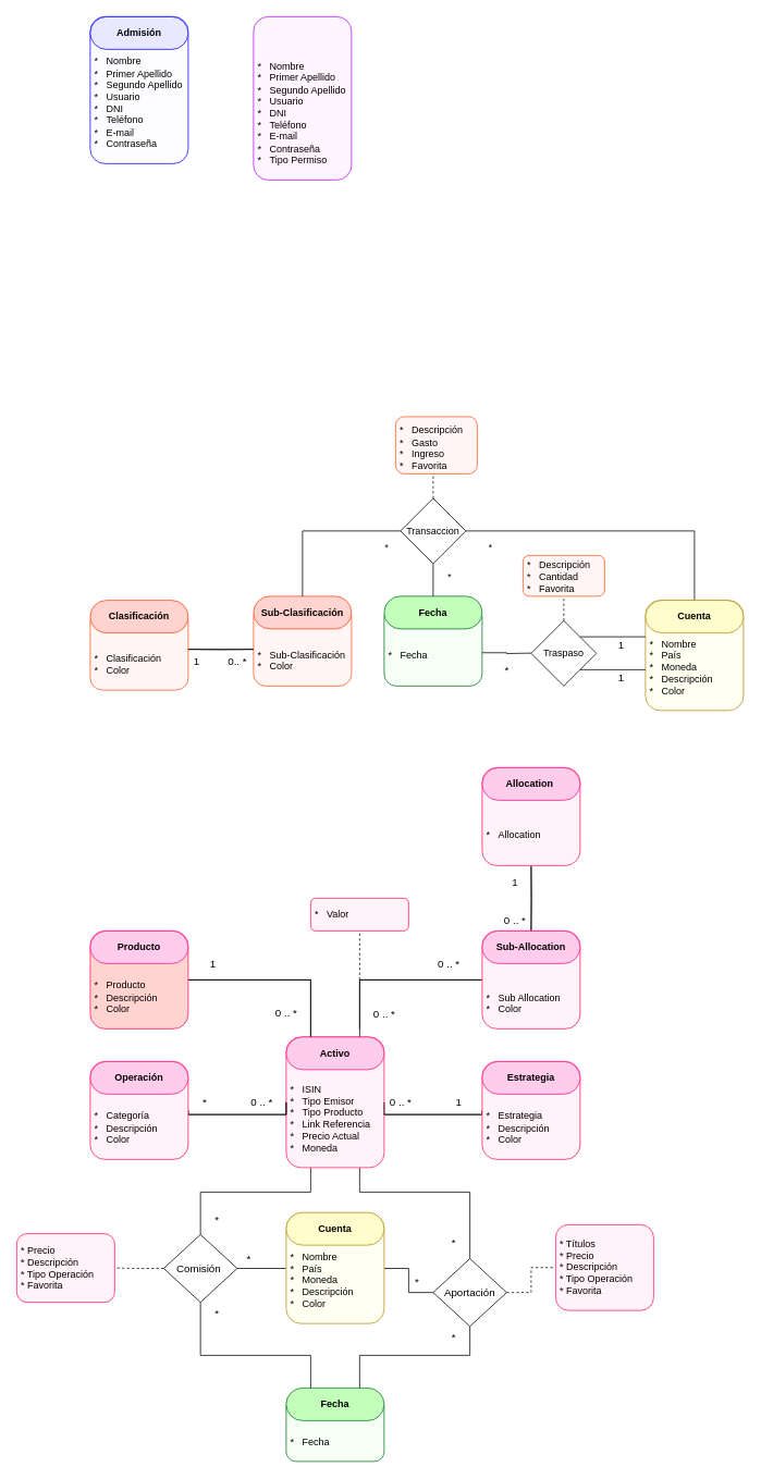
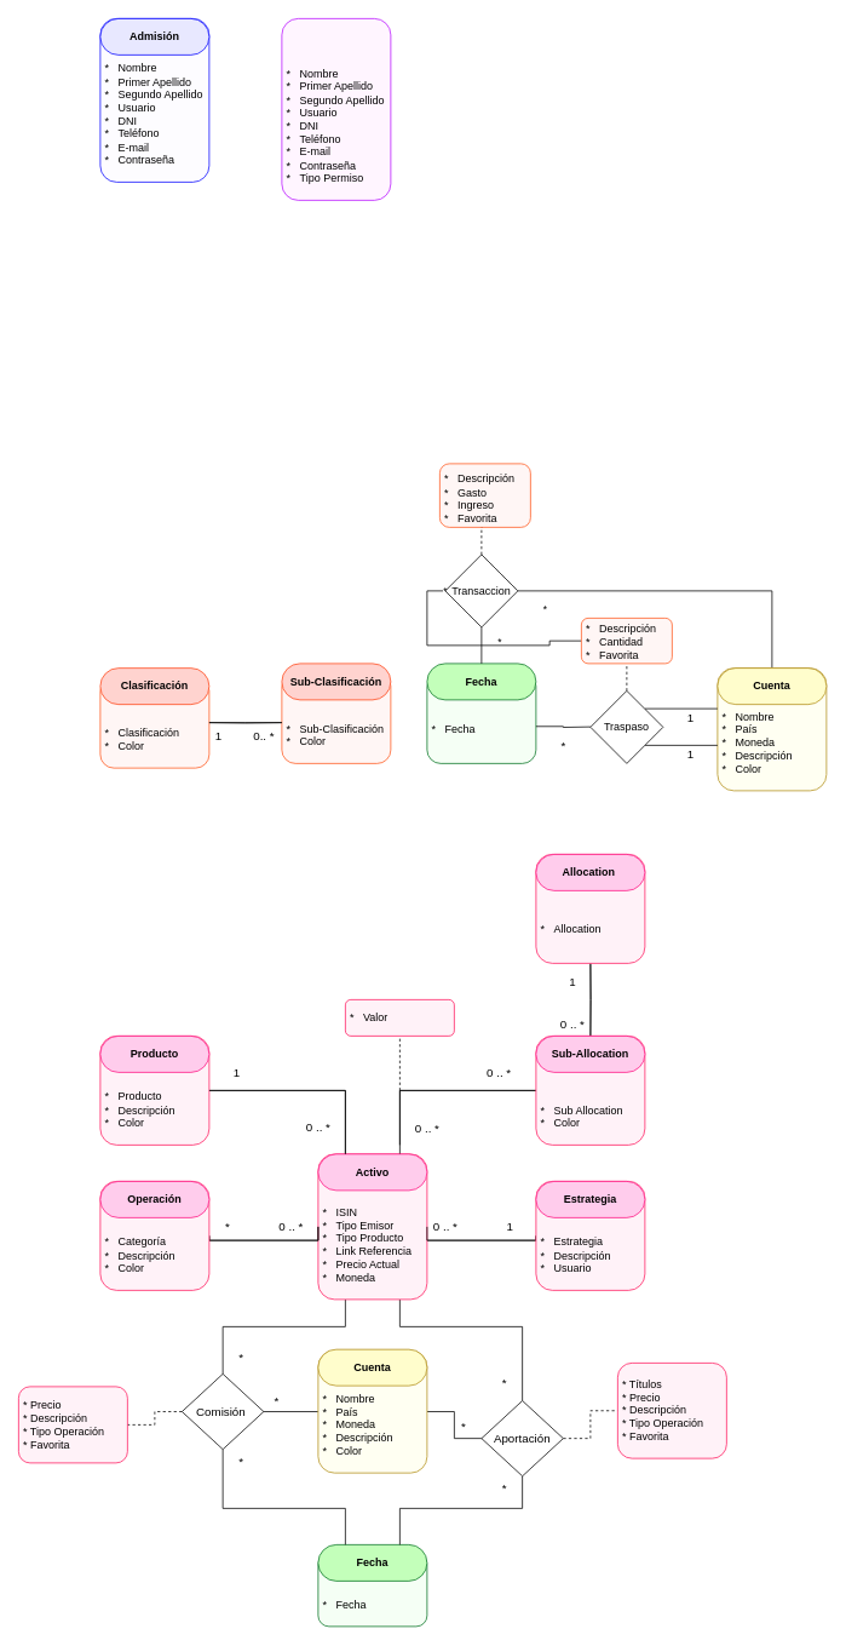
- <mxCell id="12" value="*" style="edgeStyle=orthogonalEdgeStyle;rounded=0;orthogonalLoop=1;jettySize=auto;html=1;exitX=0;exitY=0.5;exitDx=0;exitDy=0;entryX=0.5;entryY=0;entryDx=0;entryDy=0;endArrow=none;endFill=0;" parent="1" source="13" target="8" edge="1"><mxGeometry x="-0.833" y="20" relative="1" as="geometry"><mxPoint as="offset" /></mxGeometry></mxCell>
+ <mxCell id="12" value="*" style="edgeStyle=orthogonalEdgeStyle;rounded=0;orthogonalLoop=1;jettySize=auto;html=1;exitX=0;exitY=0.5;exitDx=0;exitDy=0;endArrow=none;endFill=0;" parent="1" source="13" target="66" edge="1"><mxGeometry x="-0.833" y="20" relative="1" as="geometry"><mxPoint as="offset" /></mxGeometry></mxCell>
- <mxCell id="29" value="&lt;div&gt;&lt;/div&gt;&amp;nbsp;*&amp;nbsp; &amp;nbsp;Producto&lt;br&gt;&amp;nbsp;*&amp;nbsp; &amp;nbsp;Descripción&lt;br&gt;&amp;nbsp;*&amp;nbsp; &amp;nbsp;Color&lt;span&gt;&lt;br&gt;&lt;br&gt;&lt;/span&gt;" style="rounded=1;whiteSpace=wrap;html=1;strokeColor=#FF1C60;fillColor=#ffd3cf;align=left;verticalAlign=bottom;" parent="1" vertex="1"><mxGeometry x="110" y="1140" width="120" height="120" as="geometry" /></mxCell>
+ <mxCell id="29" value="&lt;div&gt;&lt;/div&gt;&amp;nbsp;*&amp;nbsp; &amp;nbsp;Producto&lt;br&gt;&amp;nbsp;*&amp;nbsp; &amp;nbsp;Descripción&lt;br&gt;&amp;nbsp;*&amp;nbsp; &amp;nbsp;Color&lt;span&gt;&lt;br&gt;&lt;br&gt;&lt;/span&gt;" style="rounded=1;whiteSpace=wrap;html=1;strokeColor=#FF1C60;fillColor=#FFF2F8;align=left;verticalAlign=bottom;" parent="1" vertex="1"><mxGeometry x="110" y="1140" width="120" height="120" as="geometry" /></mxCell>
- <mxCell id="27" value="&lt;div&gt;&lt;/div&gt;&amp;nbsp;*&amp;nbsp; &amp;nbsp;Estrategia&lt;br&gt;&amp;nbsp;*&amp;nbsp; &amp;nbsp;Descripción&lt;br&gt;&amp;nbsp;*&amp;nbsp; &amp;nbsp;Color&lt;span&gt;&lt;br&gt;&lt;br&gt;&lt;/span&gt;" style="rounded=1;whiteSpace=wrap;html=1;strokeColor=#FF1C60;fillColor=#FFF2F8;align=left;verticalAlign=bottom;" parent="1" vertex="1"><mxGeometry x="590" y="1300" width="120" height="120" as="geometry" /></mxCell>
+ <mxCell id="27" value="&lt;div&gt;&lt;/div&gt;&amp;nbsp;*&amp;nbsp; &amp;nbsp;Estrategia&lt;br&gt;&amp;nbsp;*&amp;nbsp; &amp;nbsp;Descripción&lt;br&gt;&amp;nbsp;*&amp;nbsp; &amp;nbsp;Usuario&lt;span&gt;&lt;br&gt;&lt;br&gt;&lt;/span&gt;" style="rounded=1;whiteSpace=wrap;html=1;strokeColor=#FF1C60;fillColor=#FFF2F8;align=left;verticalAlign=bottom;" parent="1" vertex="1"><mxGeometry x="590" y="1300" width="120" height="120" as="geometry" /></mxCell>
- <mxCell id="45" value="&lt;div&gt;&lt;/div&gt;&lt;font style=&quot;vertical-align: inherit&quot;&gt;&lt;font style=&quot;vertical-align: inherit&quot;&gt;&amp;nbsp;* Precio &lt;/font&gt;&lt;/font&gt;&lt;br&gt;&lt;font style=&quot;vertical-align: inherit&quot;&gt;&lt;font style=&quot;vertical-align: inherit&quot;&gt;&amp;nbsp;* Descripción&amp;nbsp; &lt;/font&gt;&lt;/font&gt;&lt;br&gt;&lt;span&gt;&lt;font style=&quot;vertical-align: inherit&quot;&gt;&lt;font style=&quot;vertical-align: inherit&quot;&gt;&amp;nbsp;* Tipo Operación&amp;nbsp;&lt;br&gt;&lt;/font&gt;&lt;/font&gt;&lt;font style=&quot;vertical-align: inherit&quot;&gt;&lt;font style=&quot;vertical-align: inherit&quot;&gt;&amp;nbsp;*&amp;nbsp;&lt;/font&gt;&lt;/font&gt;&lt;font style=&quot;vertical-align: inherit&quot;&gt;&lt;font style=&quot;vertical-align: inherit&quot;&gt;Favorita&lt;/font&gt;&lt;/font&gt;&lt;br&gt;&lt;/span&gt;" style="rounded=1;whiteSpace=wrap;html=1;strokeColor=#FF1C60;fillColor=#FFF2F8;align=left;verticalAlign=middle;" parent="1" vertex="1"><mxGeometry x="20" y="1511" width="120" height="84" as="geometry" /></mxCell>
+ <mxCell id="45" value="&lt;div&gt;&lt;/div&gt;&lt;font style=&quot;vertical-align: inherit&quot;&gt;&lt;font style=&quot;vertical-align: inherit&quot;&gt;&amp;nbsp;* Precio &lt;/font&gt;&lt;/font&gt;&lt;br&gt;&lt;font style=&quot;vertical-align: inherit&quot;&gt;&lt;font style=&quot;vertical-align: inherit&quot;&gt;&amp;nbsp;* Descripción&amp;nbsp; &lt;/font&gt;&lt;/font&gt;&lt;br&gt;&lt;span&gt;&lt;font style=&quot;vertical-align: inherit&quot;&gt;&lt;font style=&quot;vertical-align: inherit&quot;&gt;&amp;nbsp;* Tipo Operación&amp;nbsp;&lt;br&gt;&lt;/font&gt;&lt;/font&gt;&lt;font style=&quot;vertical-align: inherit&quot;&gt;&lt;font style=&quot;vertical-align: inherit&quot;&gt;&amp;nbsp;*&amp;nbsp;&lt;/font&gt;&lt;/font&gt;&lt;font style=&quot;vertical-align: inherit&quot;&gt;&lt;font style=&quot;vertical-align: inherit&quot;&gt;Favorita&lt;/font&gt;&lt;/font&gt;&lt;br&gt;&lt;/span&gt;" style="rounded=1;whiteSpace=wrap;html=1;strokeColor=#FF1C60;fillColor=#FFF2F8;align=left;verticalAlign=middle;" parent="1" vertex="1"><mxGeometry x="20" y="1526" width="120" height="84" as="geometry" /></mxCell>
